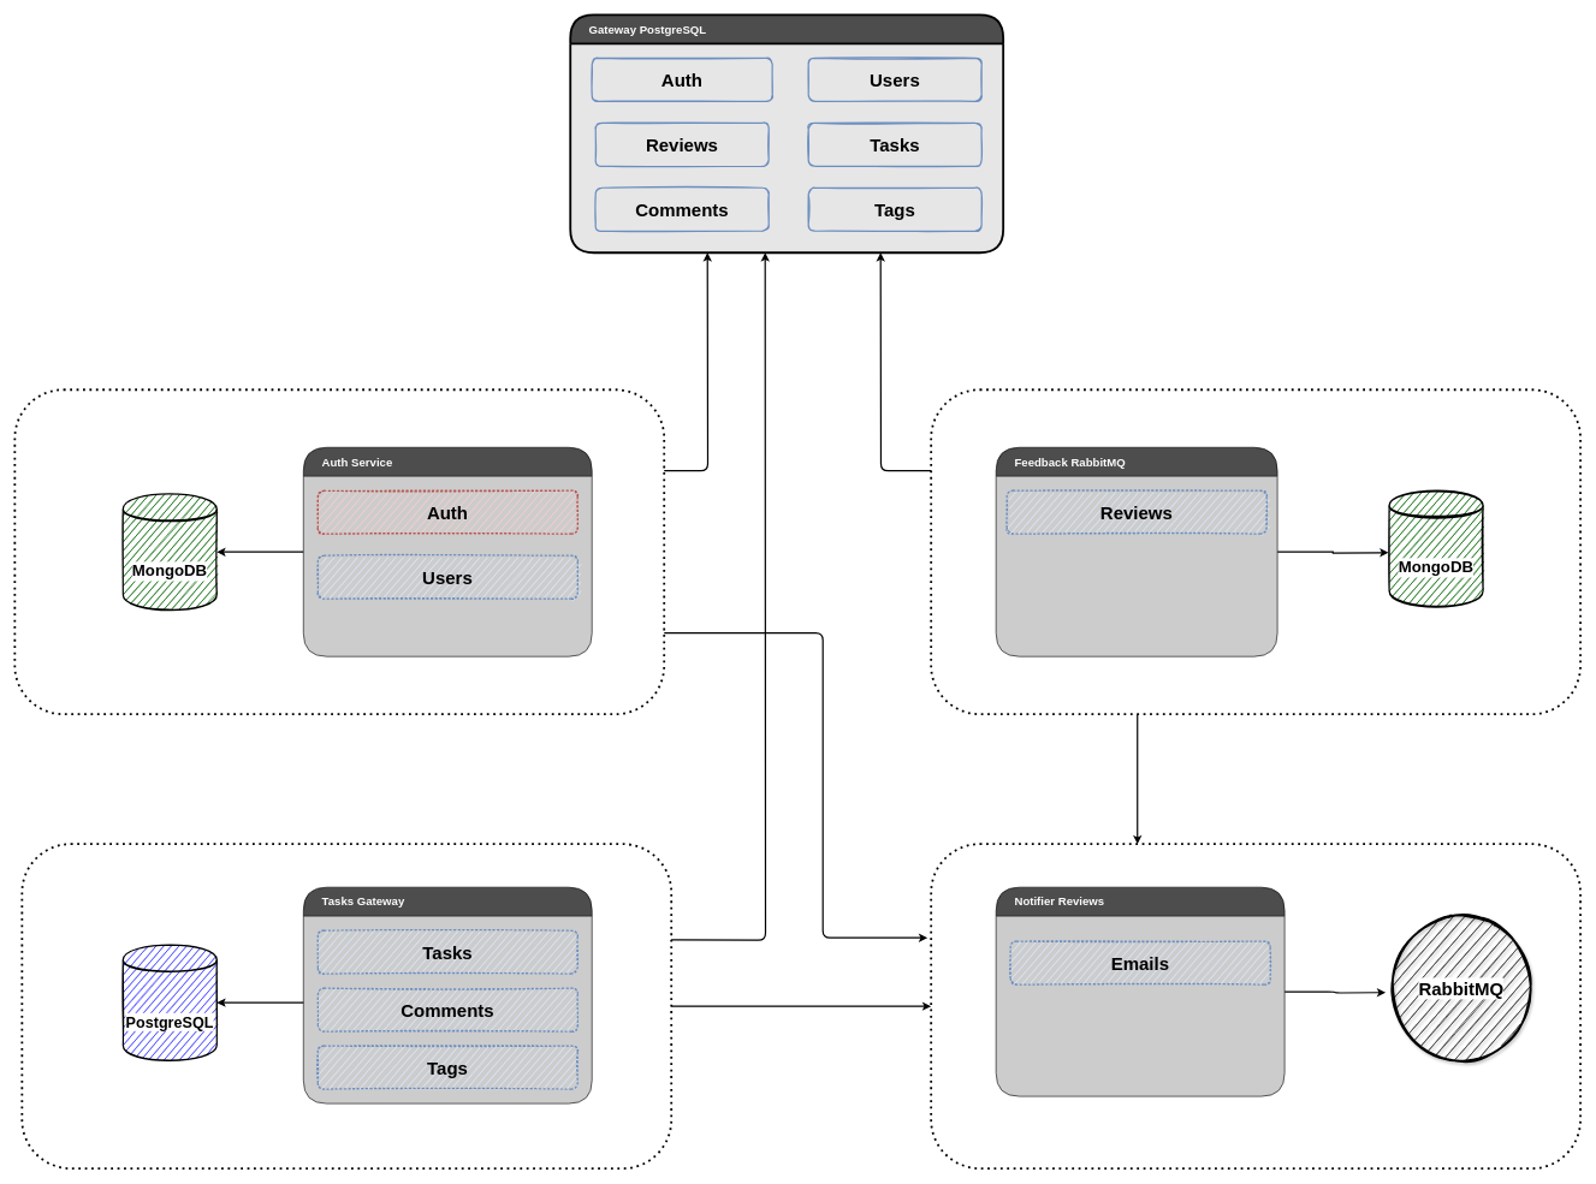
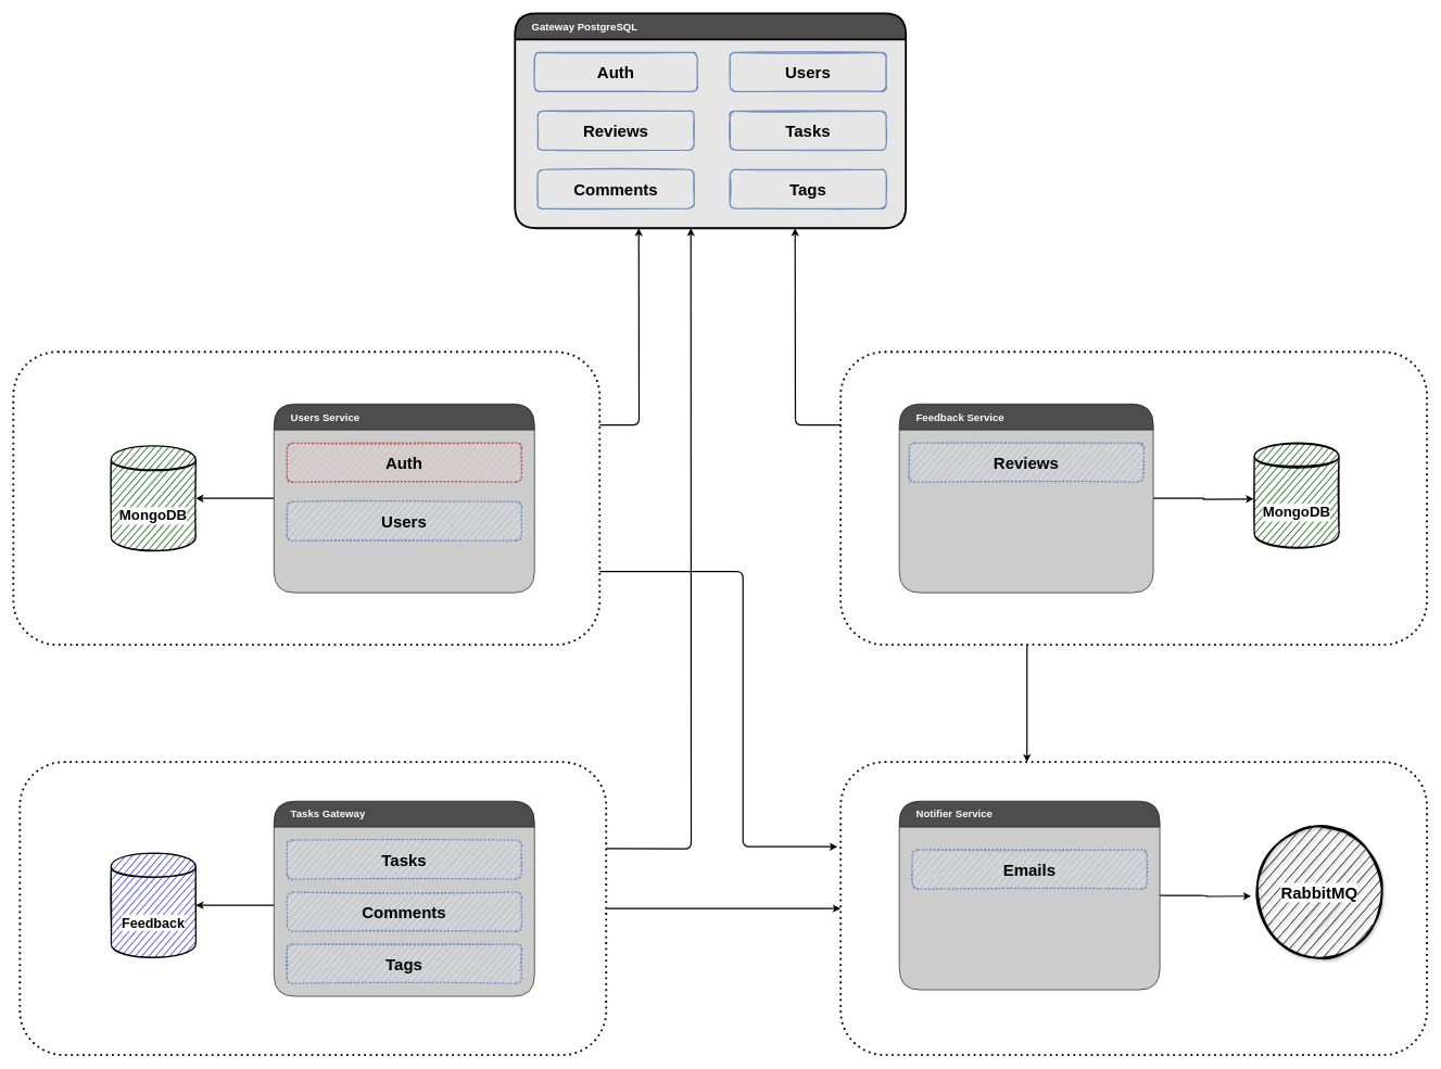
- <mxCell id="18" value="&lt;font style=&quot;font-size: 16px;&quot; color=&quot;#fcfcfc&quot;&gt;Auth Service&lt;/font&gt;" style="swimlane;whiteSpace=wrap;html=1;rounded=1;arcSize=27;startSize=40;swimlaneLine=1;fillOpacity=100;fillStyle=solid;fillColor=#4D4D4D;noLabel=0;container=0;collapsible=0;backgroundOutline=0;comic=0;sketch=0;glass=0;gradientColor=none;swimlaneFillColor=#CCCCCC;strokeColor=default;shadow=0;align=left;spacingLeft=24;horizontal=1;swimlaneBody=1;swimlaneHead=1;" parent="1" vertex="1"><mxGeometry x="420" y="620" width="400" height="290" as="geometry"><mxRectangle x="130" y="310" width="140" height="30" as="alternateBounds" /></mxGeometry></mxCell>
+ <mxCell id="18" value="&lt;font style=&quot;font-size: 16px;&quot; color=&quot;#fcfcfc&quot;&gt;Users Service&lt;/font&gt;" style="swimlane;whiteSpace=wrap;html=1;rounded=1;arcSize=27;startSize=40;swimlaneLine=1;fillOpacity=100;fillStyle=solid;fillColor=#4D4D4D;noLabel=0;container=0;collapsible=0;backgroundOutline=0;comic=0;sketch=0;glass=0;gradientColor=none;swimlaneFillColor=#CCCCCC;strokeColor=default;shadow=0;align=left;spacingLeft=24;horizontal=1;swimlaneBody=1;swimlaneHead=1;" parent="1" vertex="1"><mxGeometry x="420" y="620" width="400" height="290" as="geometry"><mxRectangle x="130" y="310" width="140" height="30" as="alternateBounds" /></mxGeometry></mxCell>
- <mxCell id="31" value="&lt;font style=&quot;font-size: 16px;&quot; color=&quot;#fcfcfc&quot;&gt;Feedback RabbitMQ&lt;/font&gt;" style="swimlane;whiteSpace=wrap;html=1;rounded=1;arcSize=27;startSize=40;swimlaneLine=1;fillOpacity=100;fillStyle=solid;fillColor=#4D4D4D;noLabel=0;container=0;collapsible=0;backgroundOutline=0;comic=0;sketch=0;glass=0;gradientColor=none;swimlaneFillColor=#CCCCCC;strokeColor=default;shadow=0;align=left;spacingLeft=24;horizontal=1;swimlaneBody=1;swimlaneHead=1;" parent="1" vertex="1"><mxGeometry x="1380" y="620" width="390" height="290" as="geometry"><mxRectangle x="130" y="310" width="140" height="30" as="alternateBounds" /></mxGeometry></mxCell>
+ <mxCell id="31" value="&lt;font style=&quot;font-size: 16px;&quot; color=&quot;#fcfcfc&quot;&gt;Feedback Service&lt;/font&gt;" style="swimlane;whiteSpace=wrap;html=1;rounded=1;arcSize=27;startSize=40;swimlaneLine=1;fillOpacity=100;fillStyle=solid;fillColor=#4D4D4D;noLabel=0;container=0;collapsible=0;backgroundOutline=0;comic=0;sketch=0;glass=0;gradientColor=none;swimlaneFillColor=#CCCCCC;strokeColor=default;shadow=0;align=left;spacingLeft=24;horizontal=1;swimlaneBody=1;swimlaneHead=1;" parent="1" vertex="1"><mxGeometry x="1380" y="620" width="390" height="290" as="geometry"><mxRectangle x="130" y="310" width="140" height="30" as="alternateBounds" /></mxGeometry></mxCell>
- <mxCell id="27" value="&lt;font style=&quot;font-size: 16px;&quot; color=&quot;#fcfcfc&quot;&gt;Notifier Reviews&lt;/font&gt;" style="swimlane;whiteSpace=wrap;html=1;rounded=1;arcSize=27;startSize=40;swimlaneLine=1;fillOpacity=100;fillStyle=solid;fillColor=#4D4D4D;noLabel=0;container=0;collapsible=0;backgroundOutline=0;comic=0;sketch=0;glass=0;gradientColor=none;swimlaneFillColor=#CCCCCC;strokeColor=default;shadow=0;align=left;spacingLeft=24;horizontal=1;swimlaneBody=1;swimlaneHead=1;" parent="1" vertex="1"><mxGeometry x="1380" width="400" height="290" as="geometry" y="1230"><mxRectangle x="130" y="310" width="140" height="30" as="alternateBounds" /></mxGeometry></mxCell>
+ <mxCell id="27" value="&lt;font style=&quot;font-size: 16px;&quot; color=&quot;#fcfcfc&quot;&gt;Notifier Service&lt;/font&gt;" style="swimlane;whiteSpace=wrap;html=1;rounded=1;arcSize=27;startSize=40;swimlaneLine=1;fillOpacity=100;fillStyle=solid;fillColor=#4D4D4D;noLabel=0;container=0;collapsible=0;backgroundOutline=0;comic=0;sketch=0;glass=0;gradientColor=none;swimlaneFillColor=#CCCCCC;strokeColor=default;shadow=0;align=left;spacingLeft=24;horizontal=1;swimlaneBody=1;swimlaneHead=1;" parent="1" vertex="1"><mxGeometry x="1380" width="400" height="290" as="geometry" y="1230"><mxRectangle x="130" y="310" width="140" height="30" as="alternateBounds" /></mxGeometry></mxCell>
- <mxCell id="36" value="PostgreSQL" style="shape=datastore;whiteSpace=wrap;html=1;rounded=1;shadow=0;glass=0;sketch=1;fillStyle=hachure;strokeColor=default;strokeWidth=2;fontSize=21;fontColor=default;fillColor=#3333FF;gradientColor=none;labelBackgroundColor=default;fontStyle=1" parent="1" vertex="1"><mxGeometry x="170" y="1310" width="130" height="160" as="geometry" /></mxCell>
+ <mxCell id="36" value="Feedback" style="shape=datastore;whiteSpace=wrap;html=1;rounded=1;shadow=0;glass=0;sketch=1;fillStyle=hachure;strokeColor=default;strokeWidth=2;fontSize=21;fontColor=default;fillColor=#3333FF;gradientColor=none;labelBackgroundColor=default;fontStyle=1" parent="1" vertex="1"><mxGeometry x="170" y="1310" width="130" height="160" as="geometry" /></mxCell>
